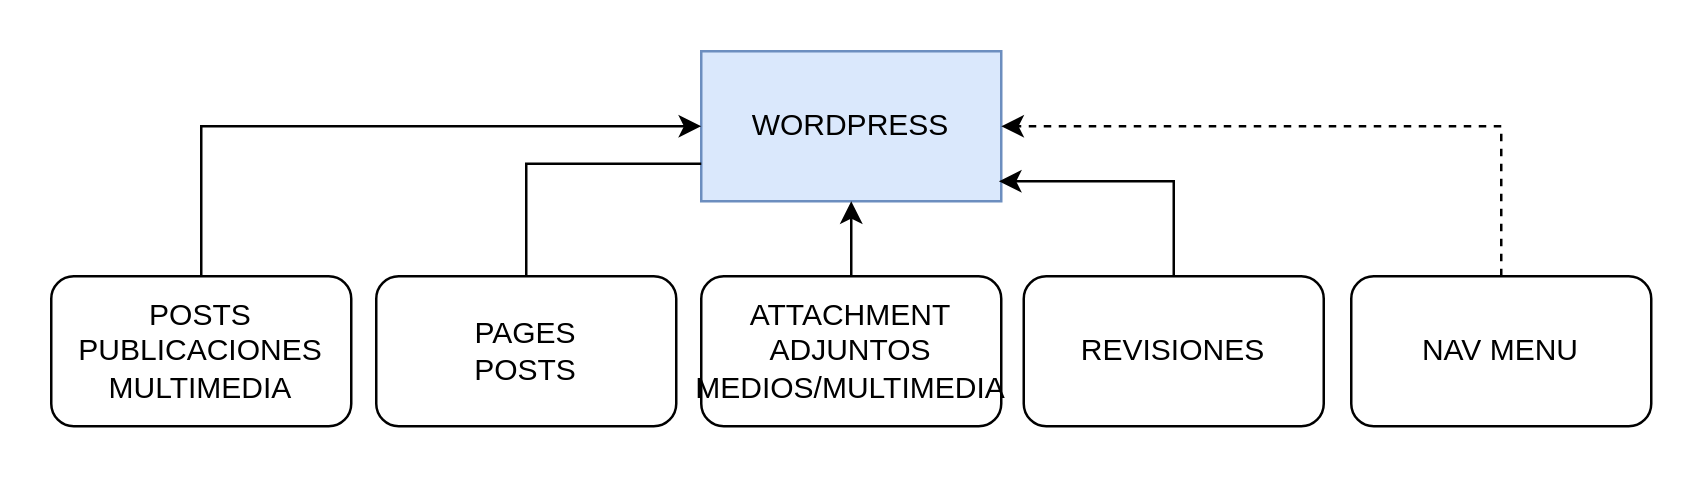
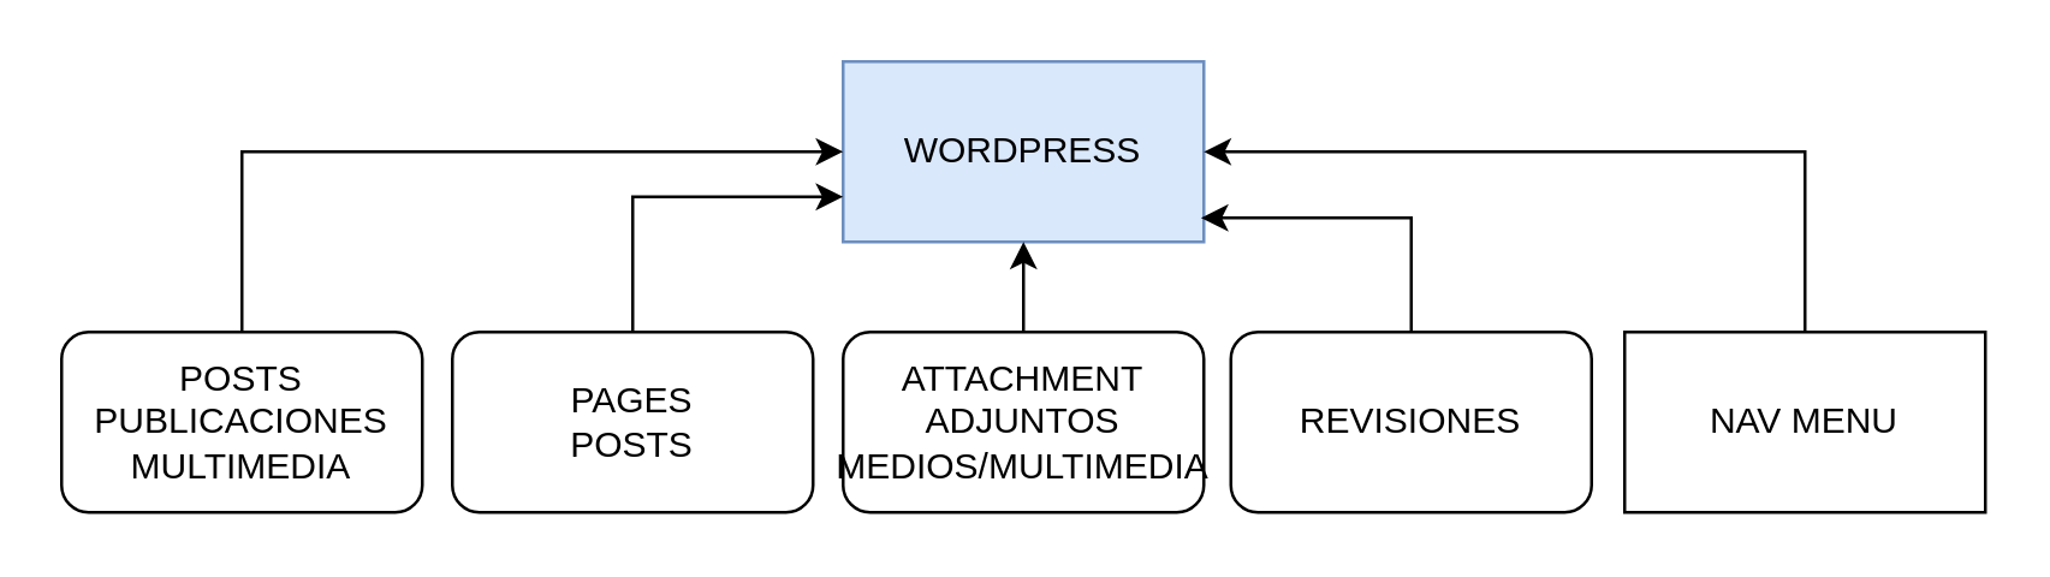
- <mxCell id="10" style="edgeStyle=orthogonalEdgeStyle;rounded=0;orthogonalLoop=1;jettySize=auto;html=1;entryX=1;entryY=0.5;entryDx=0;entryDy=0;dashed=1;" edge="1" parent="1" source="11" target="2"><mxGeometry relative="1" as="geometry"><Array as="points"><mxPoint x="600" y="50" /></Array></mxGeometry></mxCell>
+ <mxCell id="10" style="edgeStyle=orthogonalEdgeStyle;rounded=0;orthogonalLoop=1;jettySize=auto;html=1;entryX=1;entryY=0.5;entryDx=0;entryDy=0;" edge="1" parent="1" source="11" target="2"><mxGeometry relative="1" as="geometry"><Array as="points"><mxPoint x="600" y="50" /></Array></mxGeometry></mxCell>
- <mxCell id="5" style="edgeStyle=orthogonalEdgeStyle;rounded=0;orthogonalLoop=1;jettySize=auto;html=1;entryX=0;entryY=0.75;entryDx=0;entryDy=0;exitX=0.5;exitY=0;exitDx=0;exitDy=0;endArrow=none;" edge="1" parent="1" source="6" target="2"><mxGeometry relative="1" as="geometry"><Array as="points"><mxPoint x="210" y="65" /></Array></mxGeometry></mxCell>
+ <mxCell id="5" style="edgeStyle=orthogonalEdgeStyle;rounded=0;orthogonalLoop=1;jettySize=auto;html=1;entryX=0;entryY=0.75;entryDx=0;entryDy=0;exitX=0.5;exitY=0;exitDx=0;exitDy=0;" edge="1" parent="1" source="6" target="2"><mxGeometry relative="1" as="geometry"><Array as="points"><mxPoint x="210" y="65" /></Array></mxGeometry></mxCell>
- <mxCell id="11" value="NAV MENU" style="rounded=1;whiteSpace=wrap;html=1;" vertex="1" parent="1"><mxGeometry x="540" y="110" width="120" height="60" as="geometry" /></mxCell>
+ <mxCell id="11" value="NAV MENU" style="whiteSpace=wrap;html=1;rounded=0;" vertex="1" parent="1"><mxGeometry x="540" y="110" width="120" height="60" as="geometry" /></mxCell>
